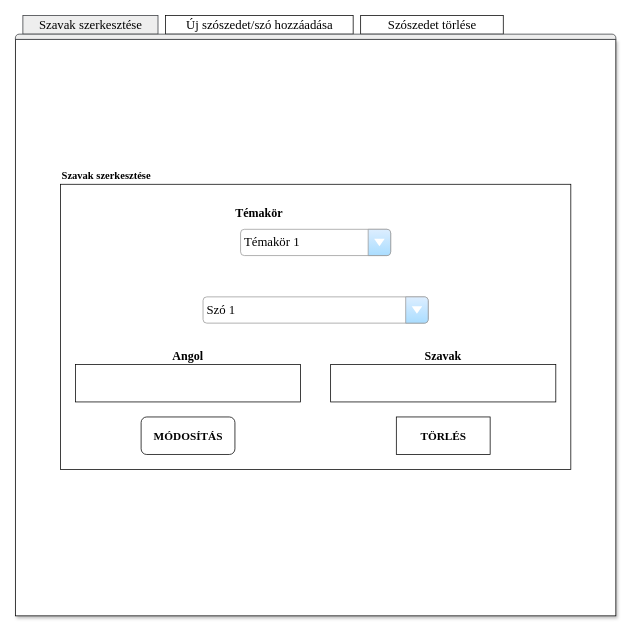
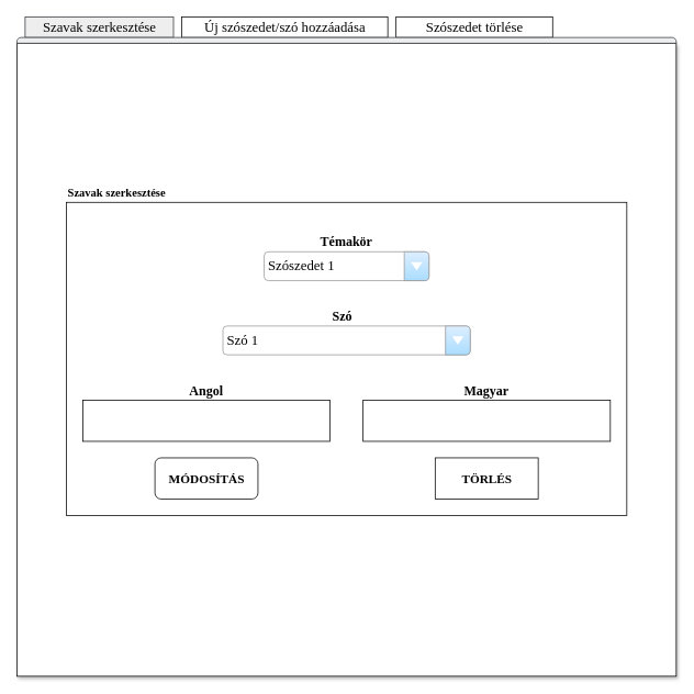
- <mxCell id="11" value="Témakör" style="text;html=1;strokeColor=none;fillColor=none;align=center;verticalAlign=bottom;whiteSpace=wrap;rounded=0;fontFamily=Comic Sans MS;fontStyle=1;fontSize=16;" parent="7" vertex="1"><mxGeometry x="200" y="50" width="130" height="30" as="geometry" /></mxCell>
+ <mxCell id="11" value="Témakör" style="text;html=1;strokeColor=none;fillColor=none;align=center;verticalAlign=bottom;whiteSpace=wrap;rounded=0;fontFamily=Comic Sans MS;fontStyle=1;fontSize=16;" parent="7" vertex="1"><mxGeometry x="275" y="60" width="130" height="30" as="geometry" /></mxCell>
- <mxCell id="9" value="Témakör 1" style="strokeWidth=1;shadow=0;dashed=0;align=center;html=1;shape=mxgraph.mockup.forms.comboBox;strokeColor=#999999;fillColor=#ddeeff;align=left;fillColor2=#aaddff;mainText=;fontColor=#000000;fontSize=17;spacingLeft=3;fontFamily=Comic Sans MS;" parent="7" vertex="1"><mxGeometry x="240" y="90" width="200" height="35" as="geometry" /></mxCell>
+ <mxCell id="9" value="Szószedet 1" style="strokeWidth=1;shadow=0;dashed=0;align=center;html=1;shape=mxgraph.mockup.forms.comboBox;strokeColor=#999999;fillColor=#ddeeff;align=left;fillColor2=#aaddff;mainText=;fontColor=#000000;fontSize=17;spacingLeft=3;fontFamily=Comic Sans MS;" parent="7" vertex="1"><mxGeometry x="240" y="90" width="200" height="35" as="geometry" /></mxCell>
+ <mxCell id="13" value="Szó" style="text;html=1;strokeColor=none;fillColor=none;align=center;verticalAlign=bottom;whiteSpace=wrap;rounded=0;fontFamily=Comic Sans MS;fontStyle=1;fontSize=16;" parent="7" vertex="1"><mxGeometry x="270" y="150" width="130" height="30" as="geometry" /></mxCell>
- <mxCell id="17" value="Szavak" style="text;html=1;strokeColor=none;fillColor=none;align=center;verticalAlign=bottom;whiteSpace=wrap;rounded=0;fontFamily=Comic Sans MS;fontStyle=1;fontSize=16;" parent="7" vertex="1"><mxGeometry x="445" y="240" width="130" height="30" as="geometry" /></mxCell>
+ <mxCell id="17" value="Magyar" style="text;html=1;strokeColor=none;fillColor=none;align=center;verticalAlign=bottom;whiteSpace=wrap;rounded=0;fontFamily=Comic Sans MS;fontStyle=1;fontSize=16;" parent="7" vertex="1"><mxGeometry x="445" y="240" width="130" height="30" as="geometry" /></mxCell>
